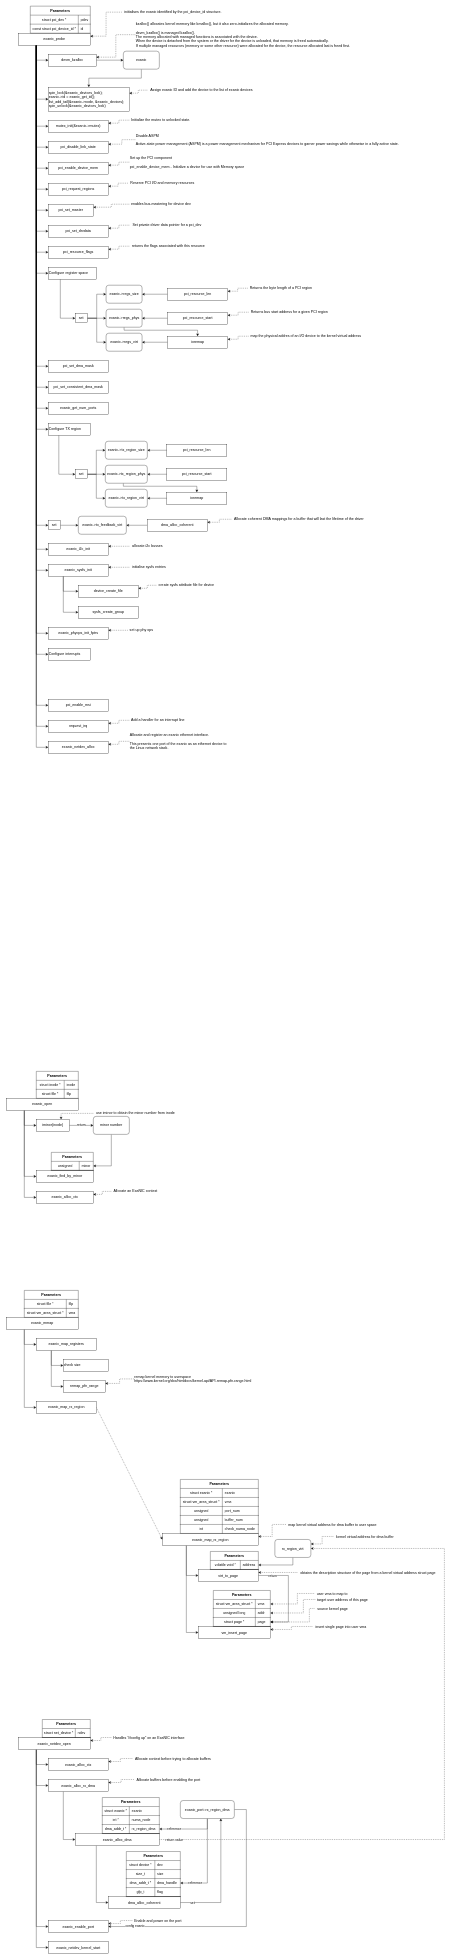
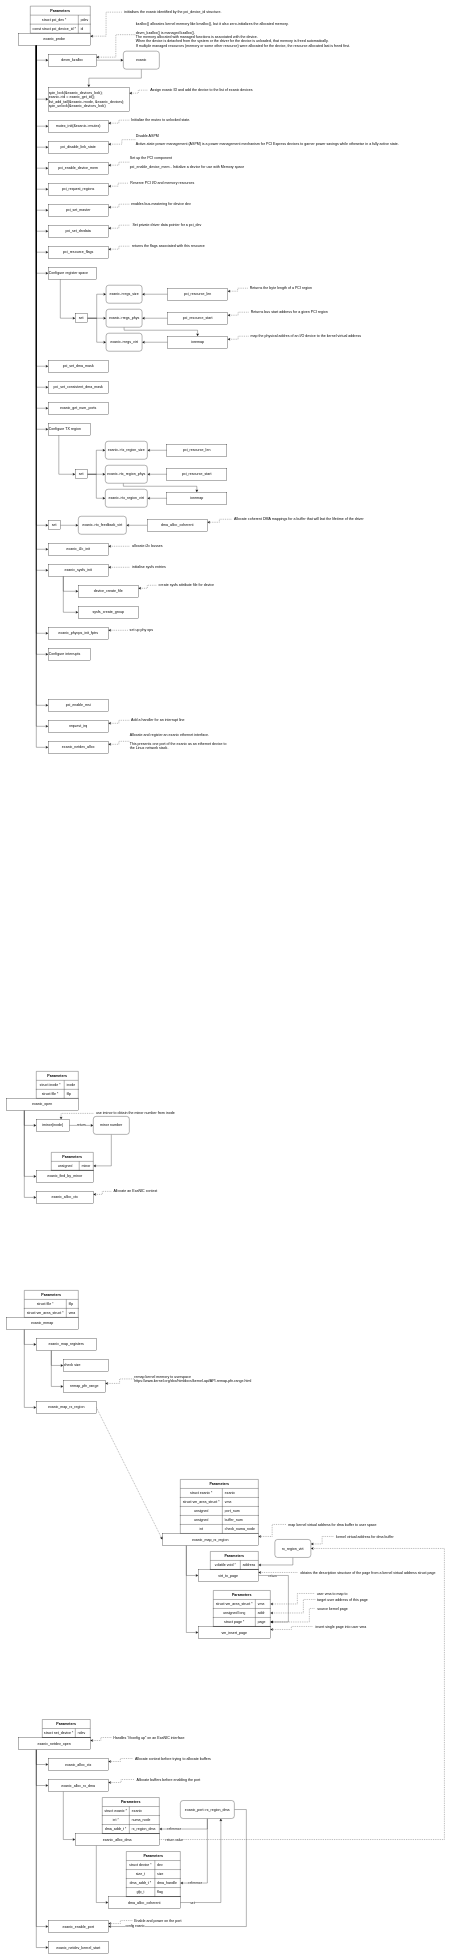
- <mxCell id="75" value="pci_set_master" style="rounded=0;whiteSpace=wrap;html=1;" parent="1" vertex="1"><mxGeometry x="160" y="680" width="150" height="40" as="geometry" /></mxCell>
+ <mxCell id="75" value="pci_set_master" style="rounded=0;whiteSpace=wrap;html=1;" parent="1" vertex="1"><mxGeometry x="160" y="680" width="200" height="40" as="geometry" /></mxCell>
